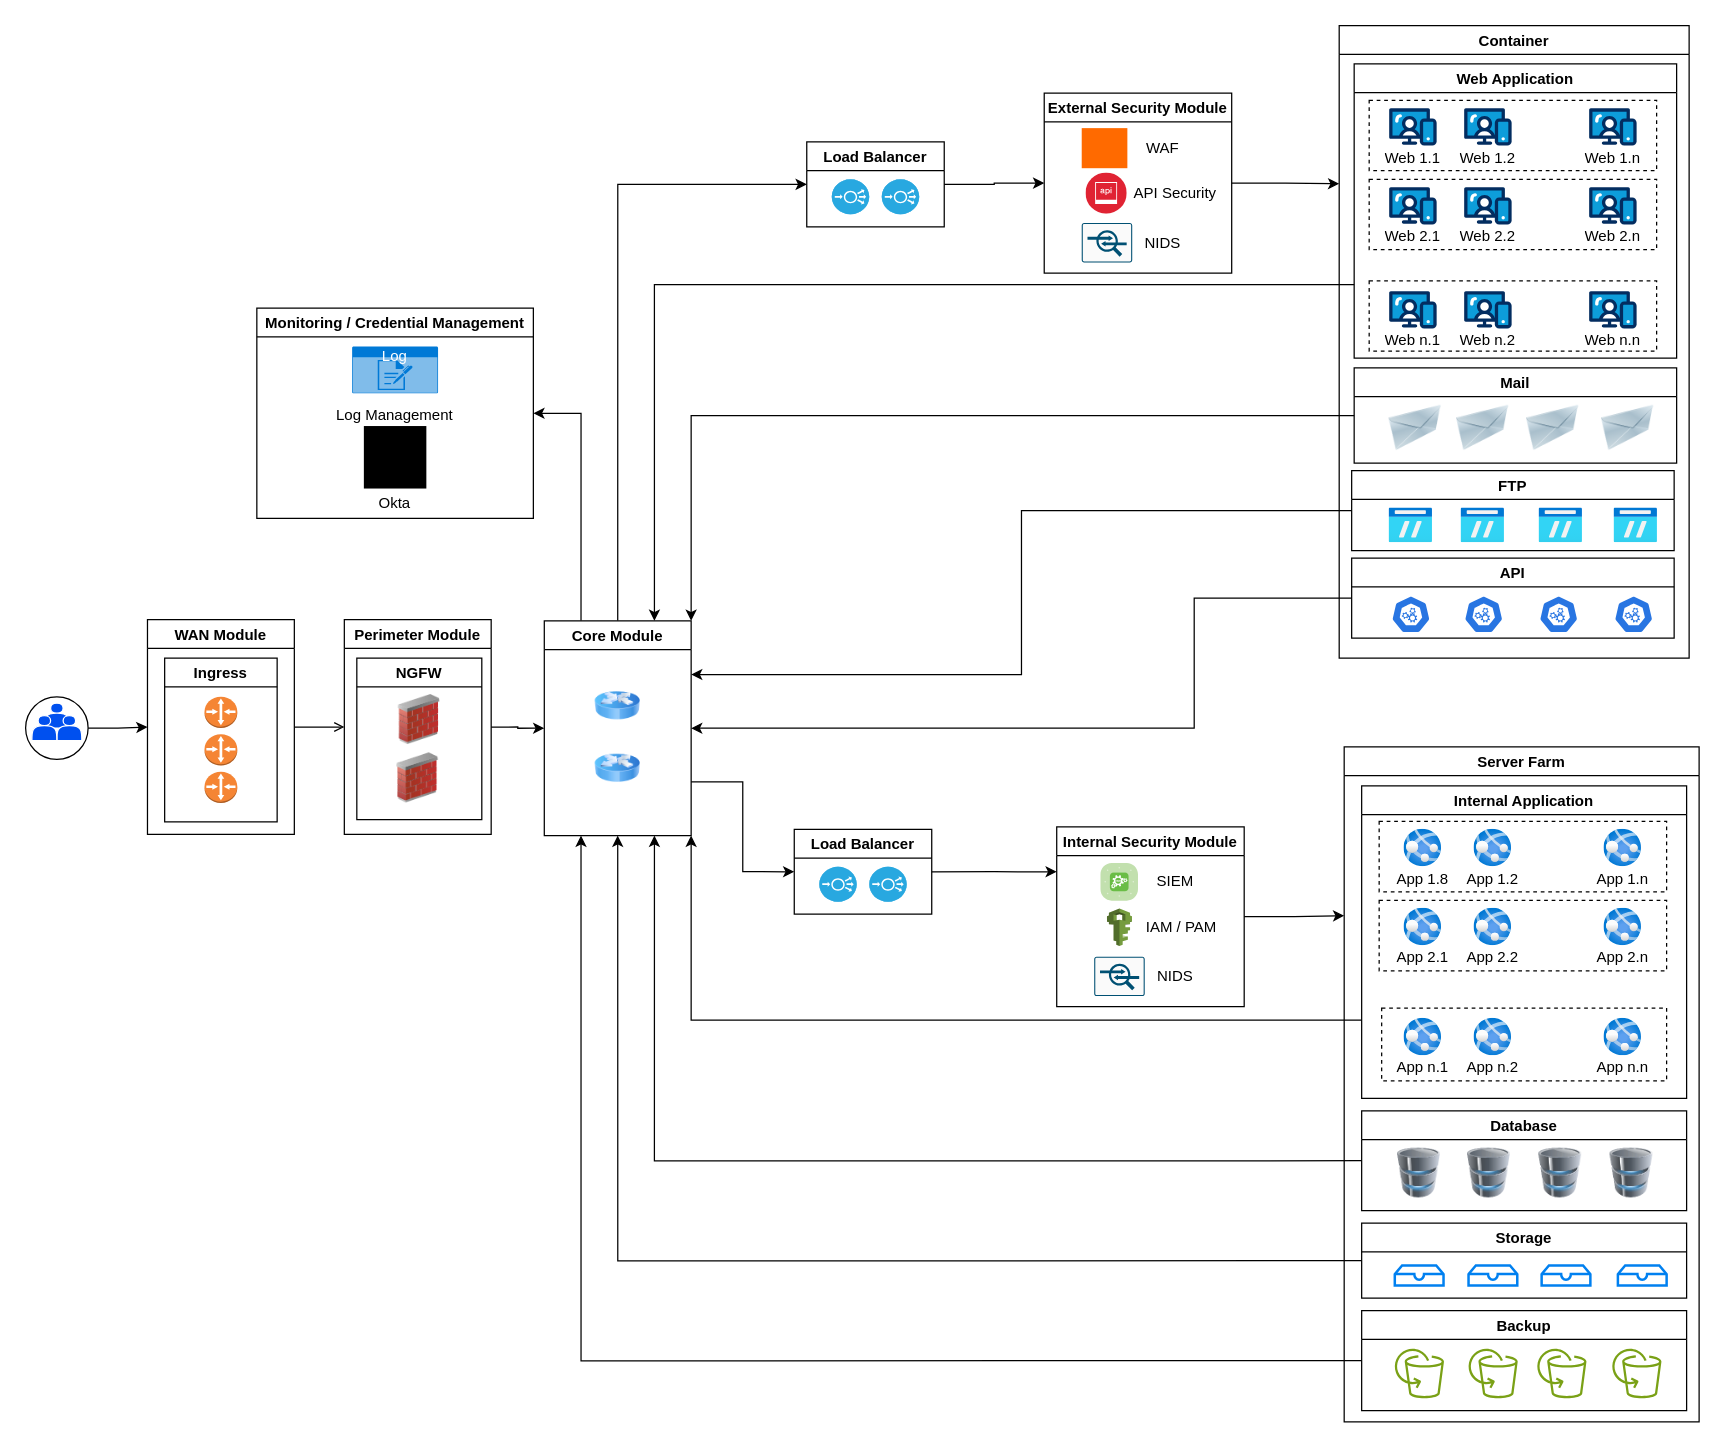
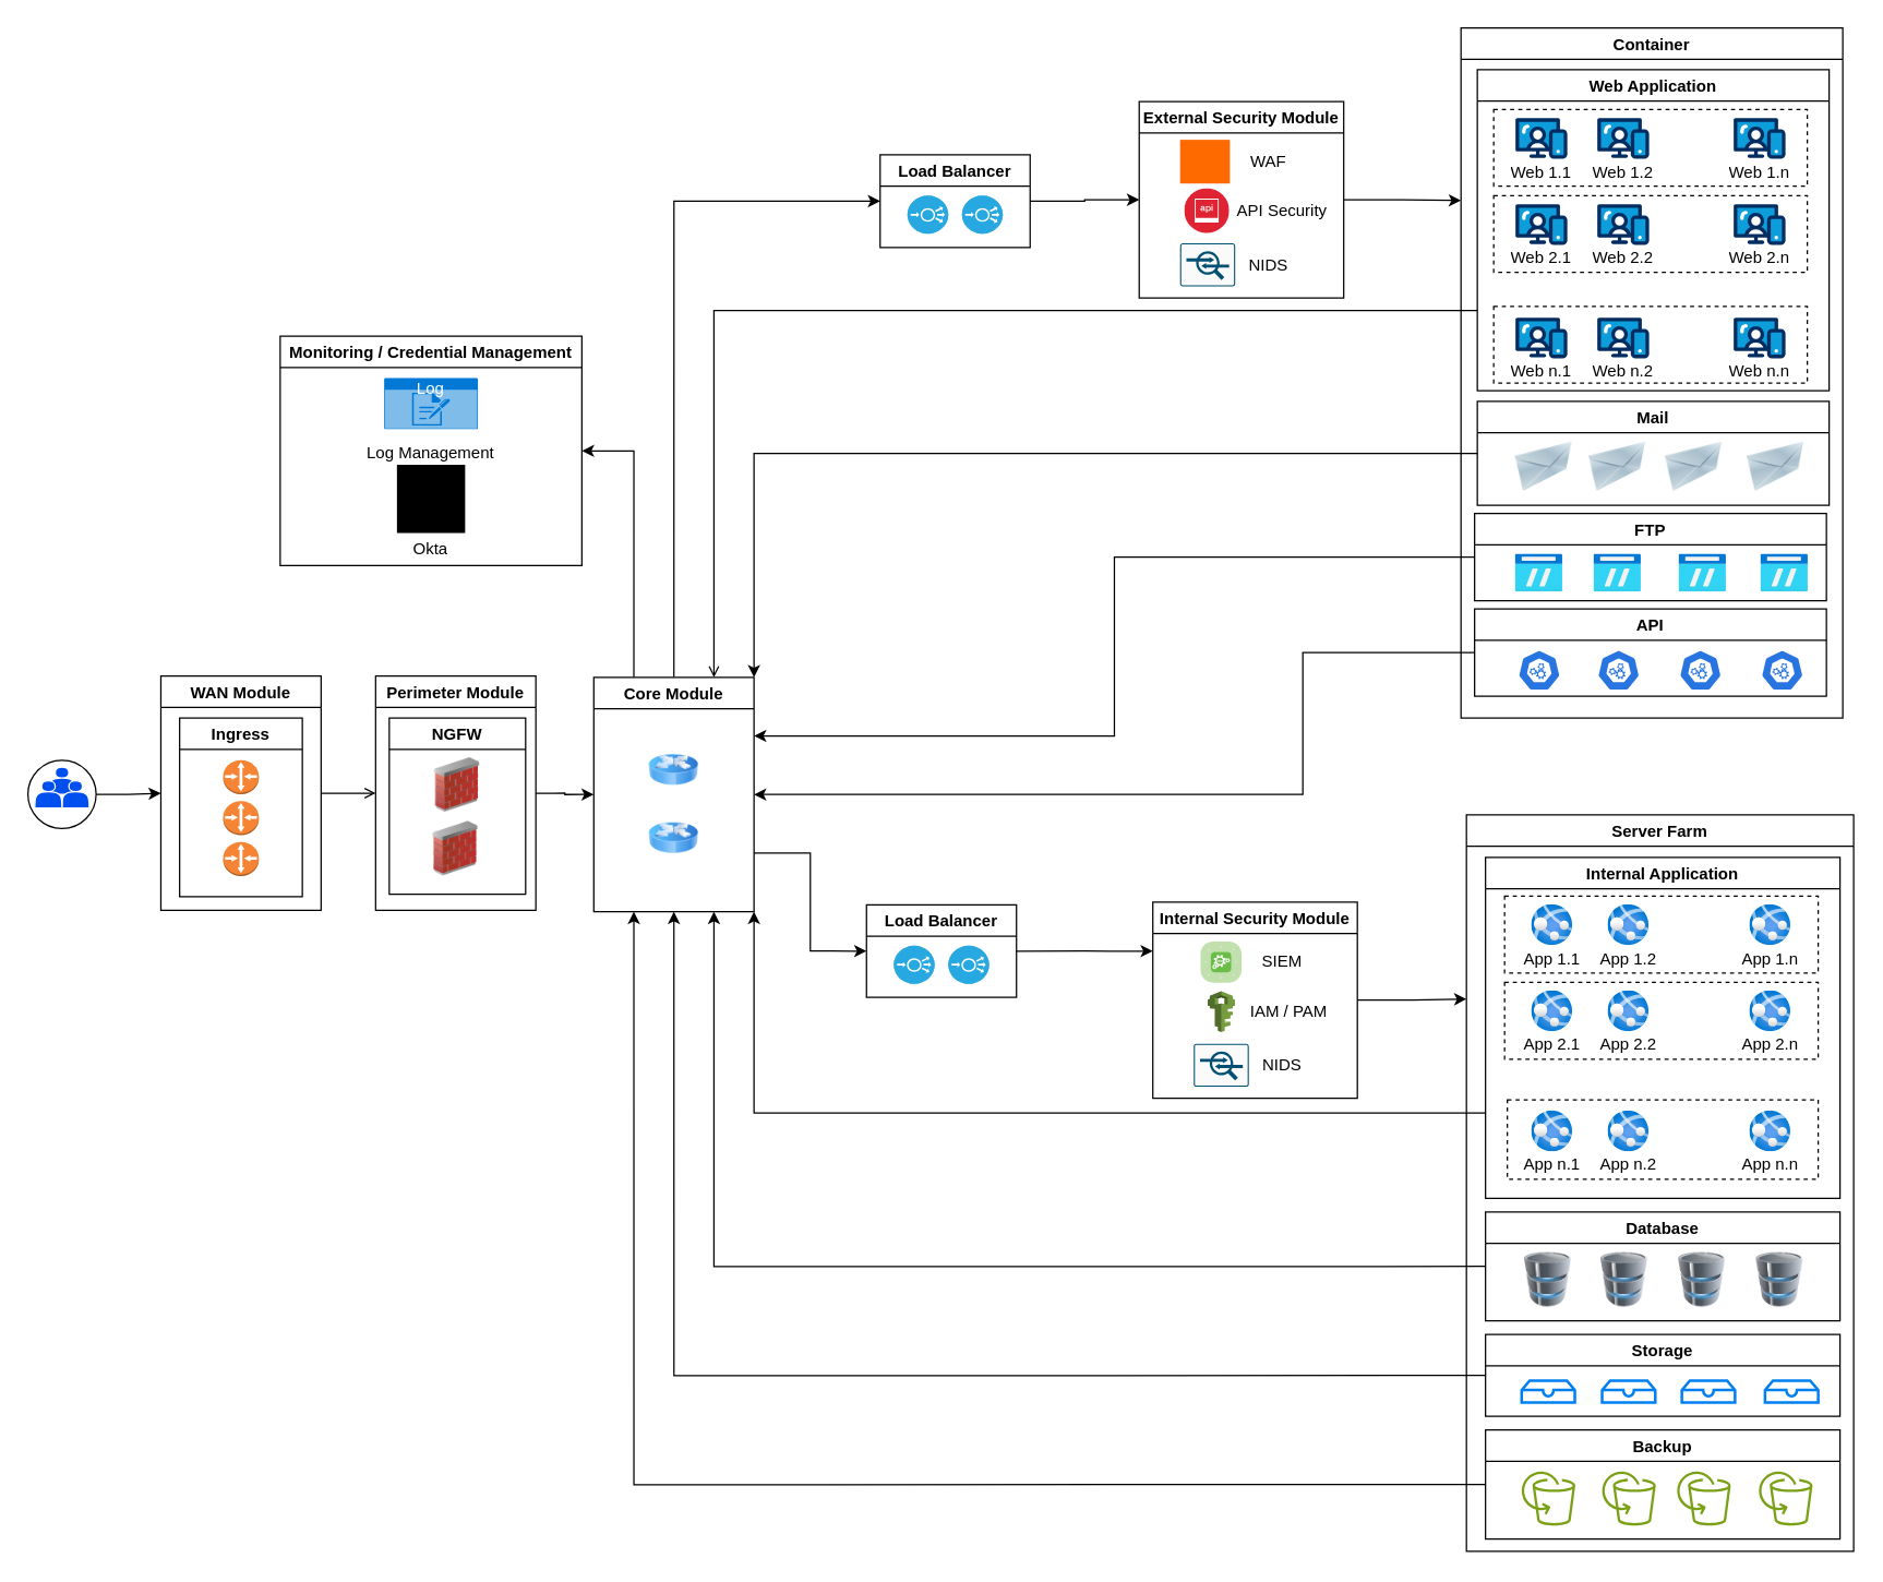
- <mxCell id="92" style="edgeStyle=orthogonalEdgeStyle;rounded=0;orthogonalLoop=1;jettySize=auto;html=1;exitX=0;exitY=0.75;exitDx=0;exitDy=0;entryX=0.75;entryY=0;entryDx=0;entryDy=0;" edge="1" parent="1" source="93" target="81"><mxGeometry relative="1" as="geometry" /></mxCell>
+ <mxCell id="92" style="edgeStyle=orthogonalEdgeStyle;rounded=0;orthogonalLoop=1;jettySize=auto;html=1;exitX=0;exitY=0.75;exitDx=0;exitDy=0;entryX=0.75;entryY=0;entryDx=0;entryDy=0;endArrow=open;" edge="1" parent="1" source="93" target="81"><mxGeometry relative="1" as="geometry" /></mxCell>
- <mxCell id="35" value="App 1.8" style="text;html=1;strokeColor=none;fillColor=none;align=center;verticalAlign=middle;whiteSpace=wrap;overflow=hidden;" vertex="1" parent="1"><mxGeometry x="1112.99" y="693" width="50" height="20" as="geometry" /></mxCell>
+ <mxCell id="35" value="App 1.1" style="text;html=1;strokeColor=none;fillColor=none;align=center;verticalAlign=middle;whiteSpace=wrap;overflow=hidden;" vertex="1" parent="1"><mxGeometry x="1112.99" y="693" width="50" height="20" as="geometry" /></mxCell>
